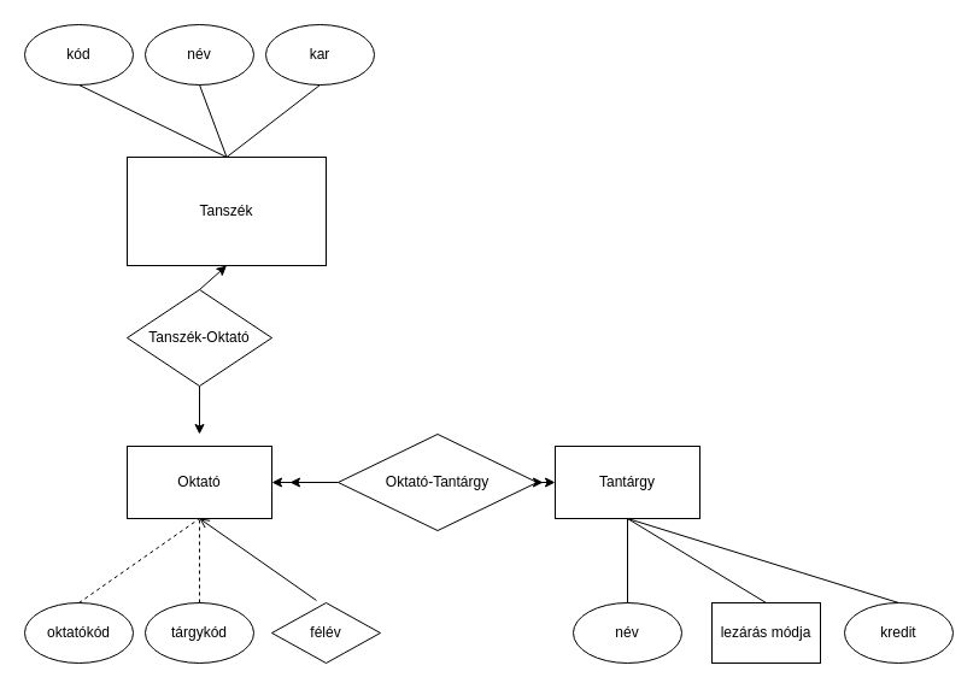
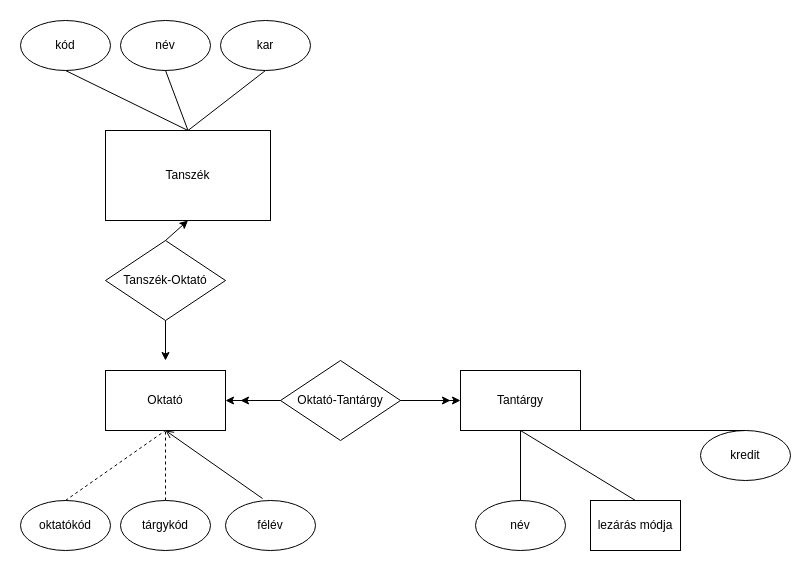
- <mxCell id="5" value="Oktató-Tantárgy" style="rhombus;whiteSpace=wrap;html=1;" parent="1" vertex="1"><mxGeometry x="280" y="360" width="165" height="80" as="geometry" /></mxCell>
+ <mxCell id="5" value="Oktató-Tantárgy" style="rhombus;whiteSpace=wrap;html=1;" parent="1" vertex="1"><mxGeometry x="280" y="360" width="120" height="80" as="geometry" /></mxCell>
- <mxCell id="13" value="félév" style="rhombus;whiteSpace=wrap;html=1;" parent="1" vertex="1"><mxGeometry x="225" y="500" width="90" height="50" as="geometry" /></mxCell>
+ <mxCell id="13" value="félév" style="ellipse;whiteSpace=wrap;html=1;" parent="1" vertex="1"><mxGeometry x="225" y="500" width="90" height="50" as="geometry" /></mxCell>
- <mxCell id="23" value="kredit" style="ellipse;whiteSpace=wrap;html=1;" parent="1" vertex="1"><mxGeometry x="700" y="500" width="90" height="50" as="geometry" /></mxCell>
+ <mxCell id="23" value="kredit" style="ellipse;whiteSpace=wrap;html=1;" parent="1" vertex="1"><mxGeometry x="700" y="430" width="90" height="50" as="geometry" /></mxCell>
